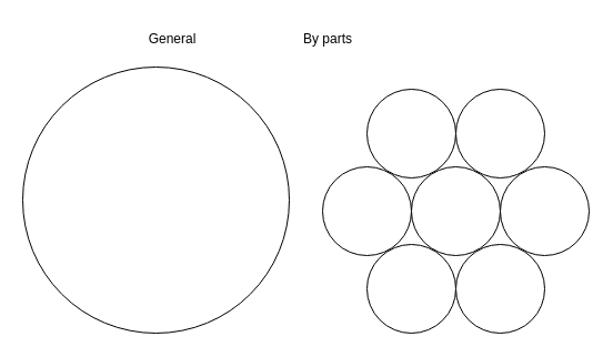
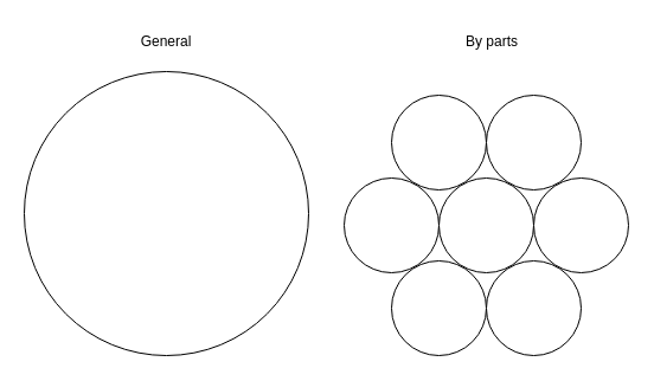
- <mxCell id="10" value="General" style="text;html=1;strokeColor=none;fillColor=none;align=center;verticalAlign=middle;whiteSpace=wrap;rounded=0;" parent="1" vertex="1"><mxGeometry x="125" y="20" width="60" height="30" as="geometry" /></mxCell>
+ <mxCell id="10" value="General" style="text;html=1;strokeColor=none;fillColor=none;align=center;verticalAlign=middle;whiteSpace=wrap;rounded=0;" parent="1" vertex="1"><mxGeometry x="110" y="20" width="60" height="30" as="geometry" /></mxCell>
- <mxCell id="11" value="By parts" style="text;html=1;strokeColor=none;fillColor=none;align=center;verticalAlign=middle;whiteSpace=wrap;rounded=0;" parent="1" vertex="1"><mxGeometry x="265" y="20" width="60" height="30" as="geometry" /></mxCell>
+ <mxCell id="11" value="By parts" style="text;html=1;strokeColor=none;fillColor=none;align=center;verticalAlign=middle;whiteSpace=wrap;rounded=0;" parent="1" vertex="1"><mxGeometry x="385" y="20" width="60" height="30" as="geometry" /></mxCell>
